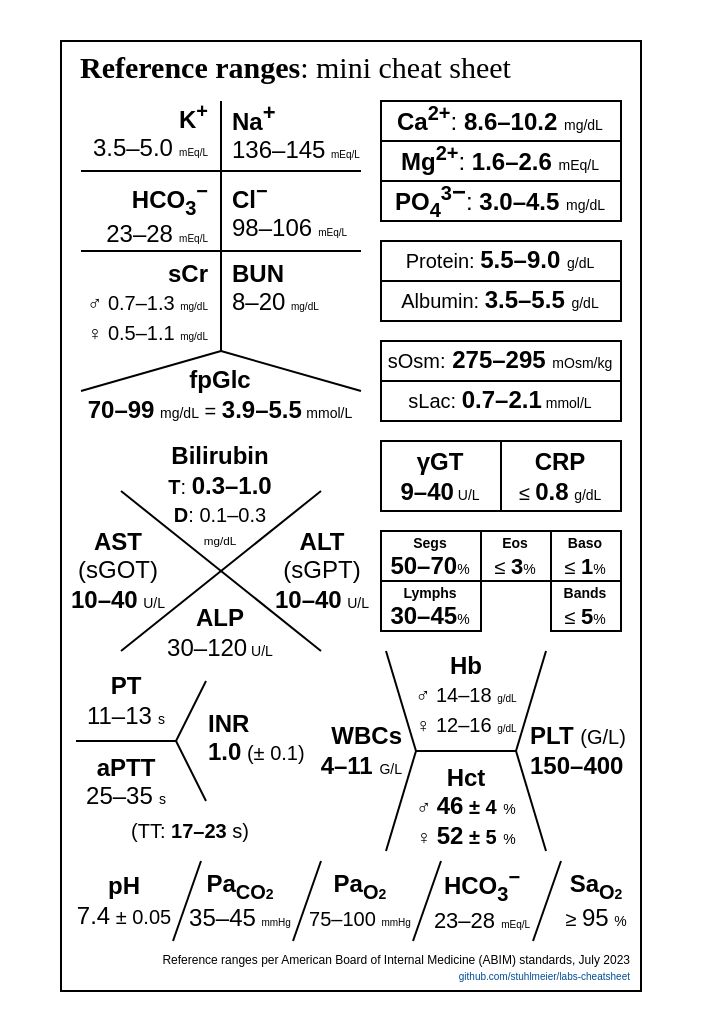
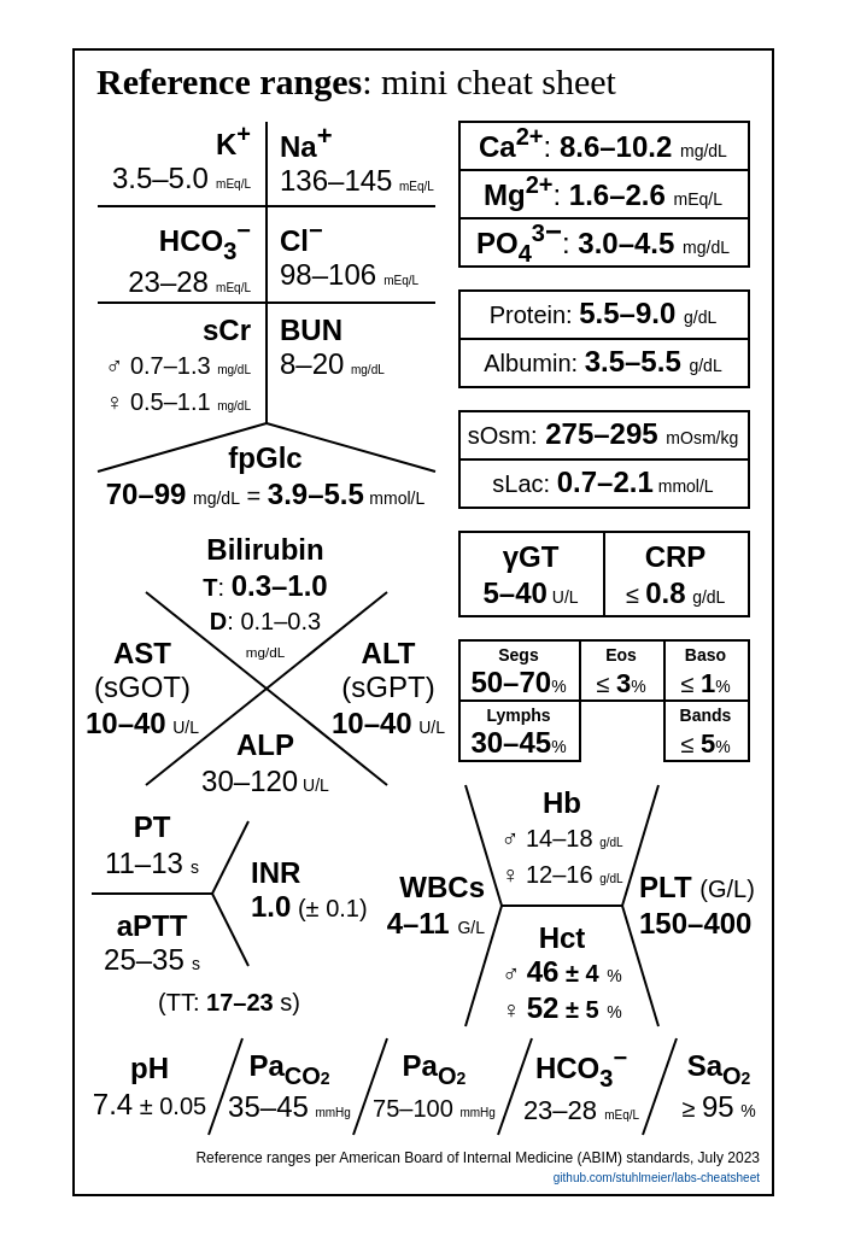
- <mxCell id="26" value="&lt;font style=&quot;font-size: 7px;&quot;&gt;&lt;b style=&quot;&quot;&gt;&lt;font style=&quot;font-size: 12px;&quot;&gt;γGT&lt;/font&gt;&lt;/b&gt;&lt;br&gt;&lt;font style=&quot;border-color: var(--border-color); text-align: right; font-size: 7px;&quot;&gt;&lt;font style=&quot;border-color: var(--border-color); font-size: 7px;&quot;&gt;&lt;b style=&quot;&quot;&gt;&lt;font style=&quot;font-size: 12px;&quot;&gt;9–40&lt;/font&gt; &lt;/b&gt;&lt;span style=&quot;&quot;&gt;U&lt;/span&gt;&lt;/font&gt;&lt;font style=&quot;font-size: 7px; border-color: var(--border-color);&quot;&gt;/L&lt;/font&gt;&lt;/font&gt;&lt;/font&gt;" style="text;html=1;strokeColor=default;fillColor=none;align=center;verticalAlign=middle;whiteSpace=wrap;rounded=0;spacingTop=0;spacingRight=0;spacing=0;" parent="25" vertex="1"><mxGeometry width="60" height="35" as="geometry" /></mxCell>
+ <mxCell id="26" value="&lt;font style=&quot;font-size: 7px;&quot;&gt;&lt;b style=&quot;&quot;&gt;&lt;font style=&quot;font-size: 12px;&quot;&gt;γGT&lt;/font&gt;&lt;/b&gt;&lt;br&gt;&lt;font style=&quot;border-color: var(--border-color); text-align: right; font-size: 7px;&quot;&gt;&lt;font style=&quot;border-color: var(--border-color); font-size: 7px;&quot;&gt;&lt;b style=&quot;&quot;&gt;&lt;font style=&quot;font-size: 12px;&quot;&gt;5–40&lt;/font&gt; &lt;/b&gt;&lt;span style=&quot;&quot;&gt;U&lt;/span&gt;&lt;/font&gt;&lt;font style=&quot;font-size: 7px; border-color: var(--border-color);&quot;&gt;/L&lt;/font&gt;&lt;/font&gt;&lt;/font&gt;" style="text;html=1;strokeColor=default;fillColor=none;align=center;verticalAlign=middle;whiteSpace=wrap;rounded=0;spacingTop=0;spacingRight=0;spacing=0;" parent="25" vertex="1"><mxGeometry width="60" height="35" as="geometry" /></mxCell>
